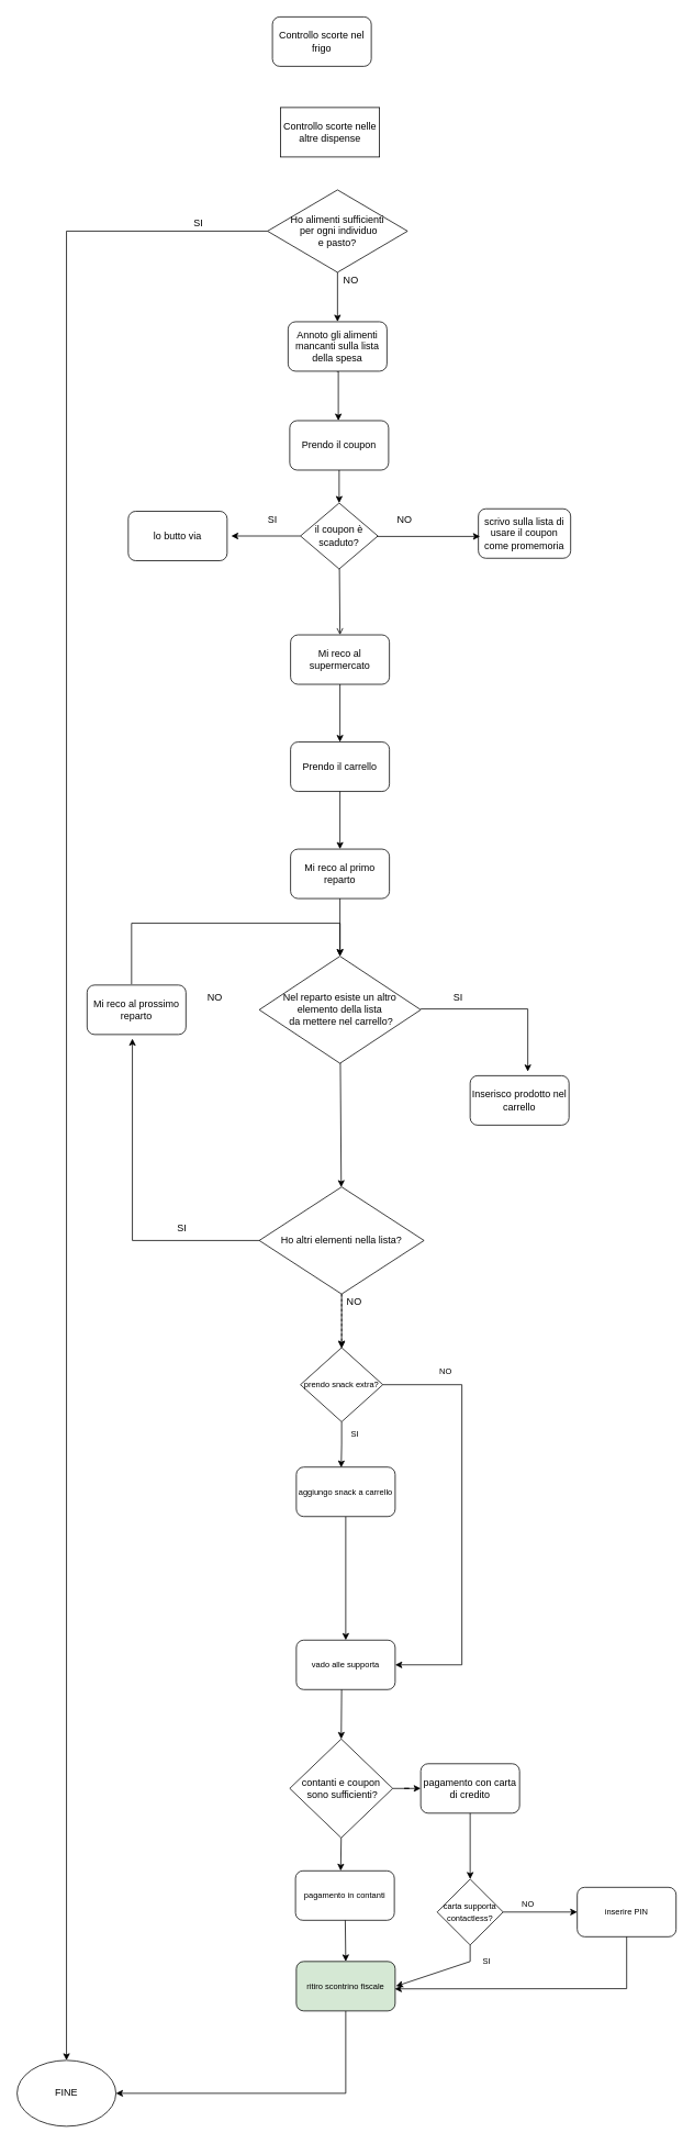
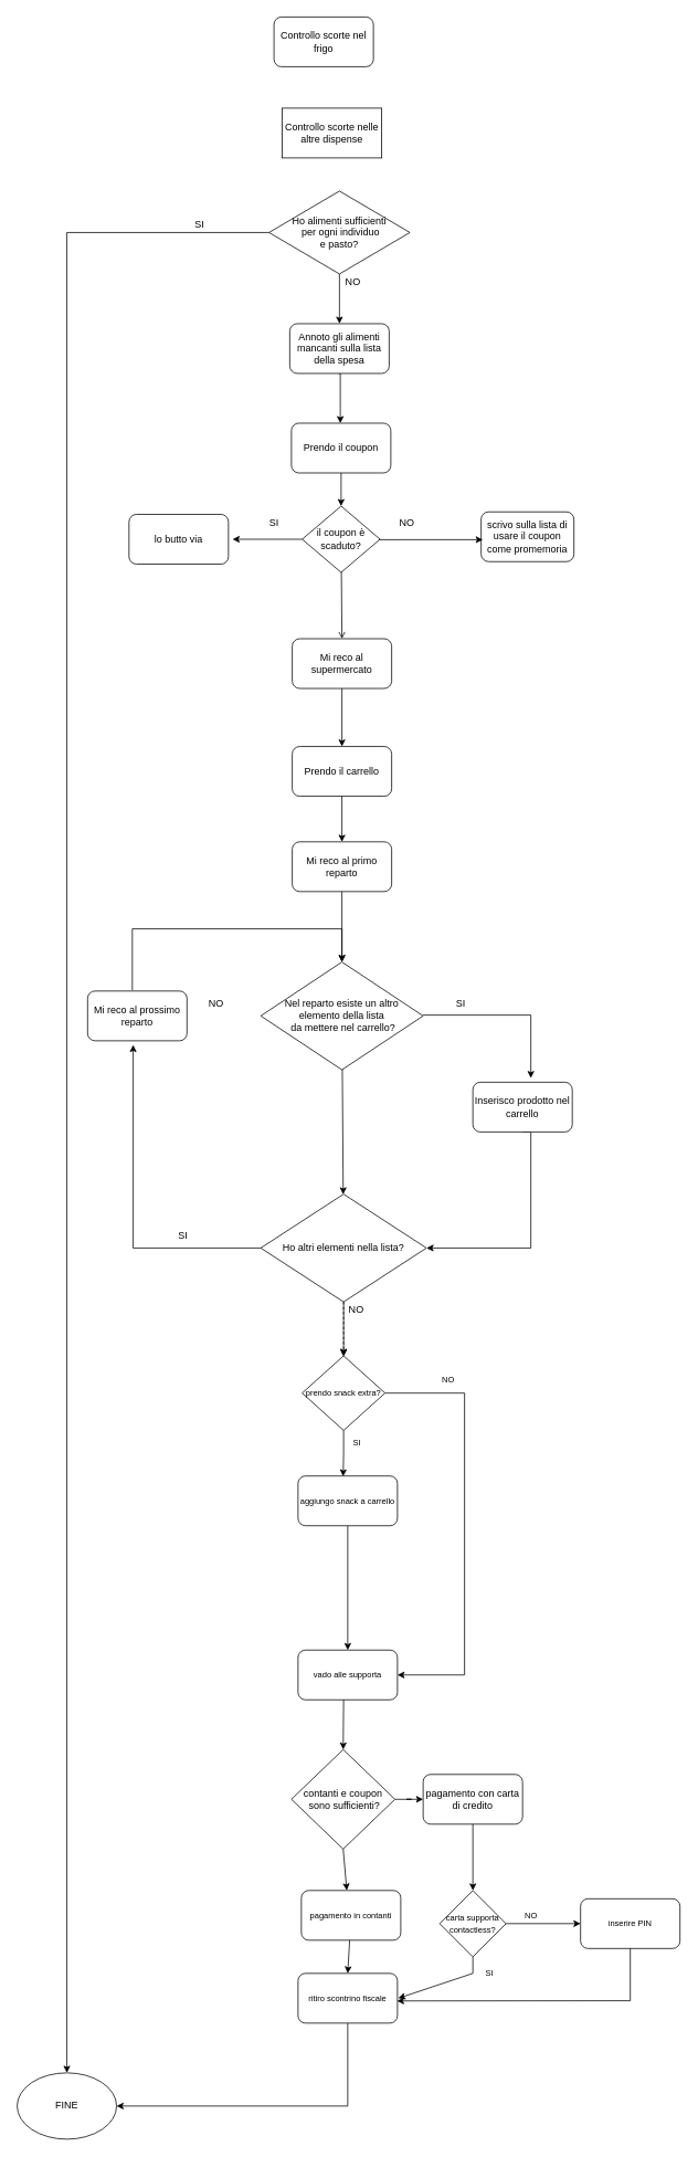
- <mxCell id="21" value="Mi reco al primo reparto" style="rounded=1;whiteSpace=wrap;html=1;" vertex="1" parent="1"><mxGeometry x="352" y="1030" width="120" height="60" as="geometry" /></mxCell>
+ <mxCell id="21" value="Mi reco al primo reparto" style="rounded=1;whiteSpace=wrap;html=1;" vertex="1" parent="1"><mxGeometry x="352" y="1015" width="120" height="60" as="geometry" /></mxCell>
+ <mxCell id="24" style="edgeStyle=orthogonalEdgeStyle;rounded=0;orthogonalLoop=1;jettySize=auto;html=1;exitX=0.5;exitY=1;exitDx=0;exitDy=0;entryX=1;entryY=0.5;entryDx=0;entryDy=0;fontSize=12;" edge="1" parent="1" source="25" target="27"><mxGeometry relative="1" as="geometry"><Array as="points"><mxPoint x="640" y="1365" /><mxPoint x="640" y="1505" /></Array></mxGeometry></mxCell>
- <mxCell id="58" value="pagamento in contanti&lt;br&gt;" style="rounded=1;whiteSpace=wrap;html=1;fontSize=10;" vertex="1" parent="1"><mxGeometry x="358" y="2270" width="120" height="60" as="geometry" /></mxCell>
+ <mxCell id="58" value="pagamento in contanti&lt;br&gt;" style="rounded=1;whiteSpace=wrap;html=1;fontSize=10;" vertex="1" parent="1"><mxGeometry x="363" y="2280" width="120" height="60" as="geometry" /></mxCell>
- <mxCell id="65" value="ritiro scontrino fiscale" style="rounded=1;whiteSpace=wrap;html=1;fontSize=10;fillColor=#d5e8d4;" vertex="1" parent="1"><mxGeometry x="359" y="2380" width="120" height="60" as="geometry" /></mxCell>
+ <mxCell id="65" value="ritiro scontrino fiscale" style="rounded=1;whiteSpace=wrap;html=1;fontSize=10;" vertex="1" parent="1"><mxGeometry x="359" y="2380" width="120" height="60" as="geometry" /></mxCell>
